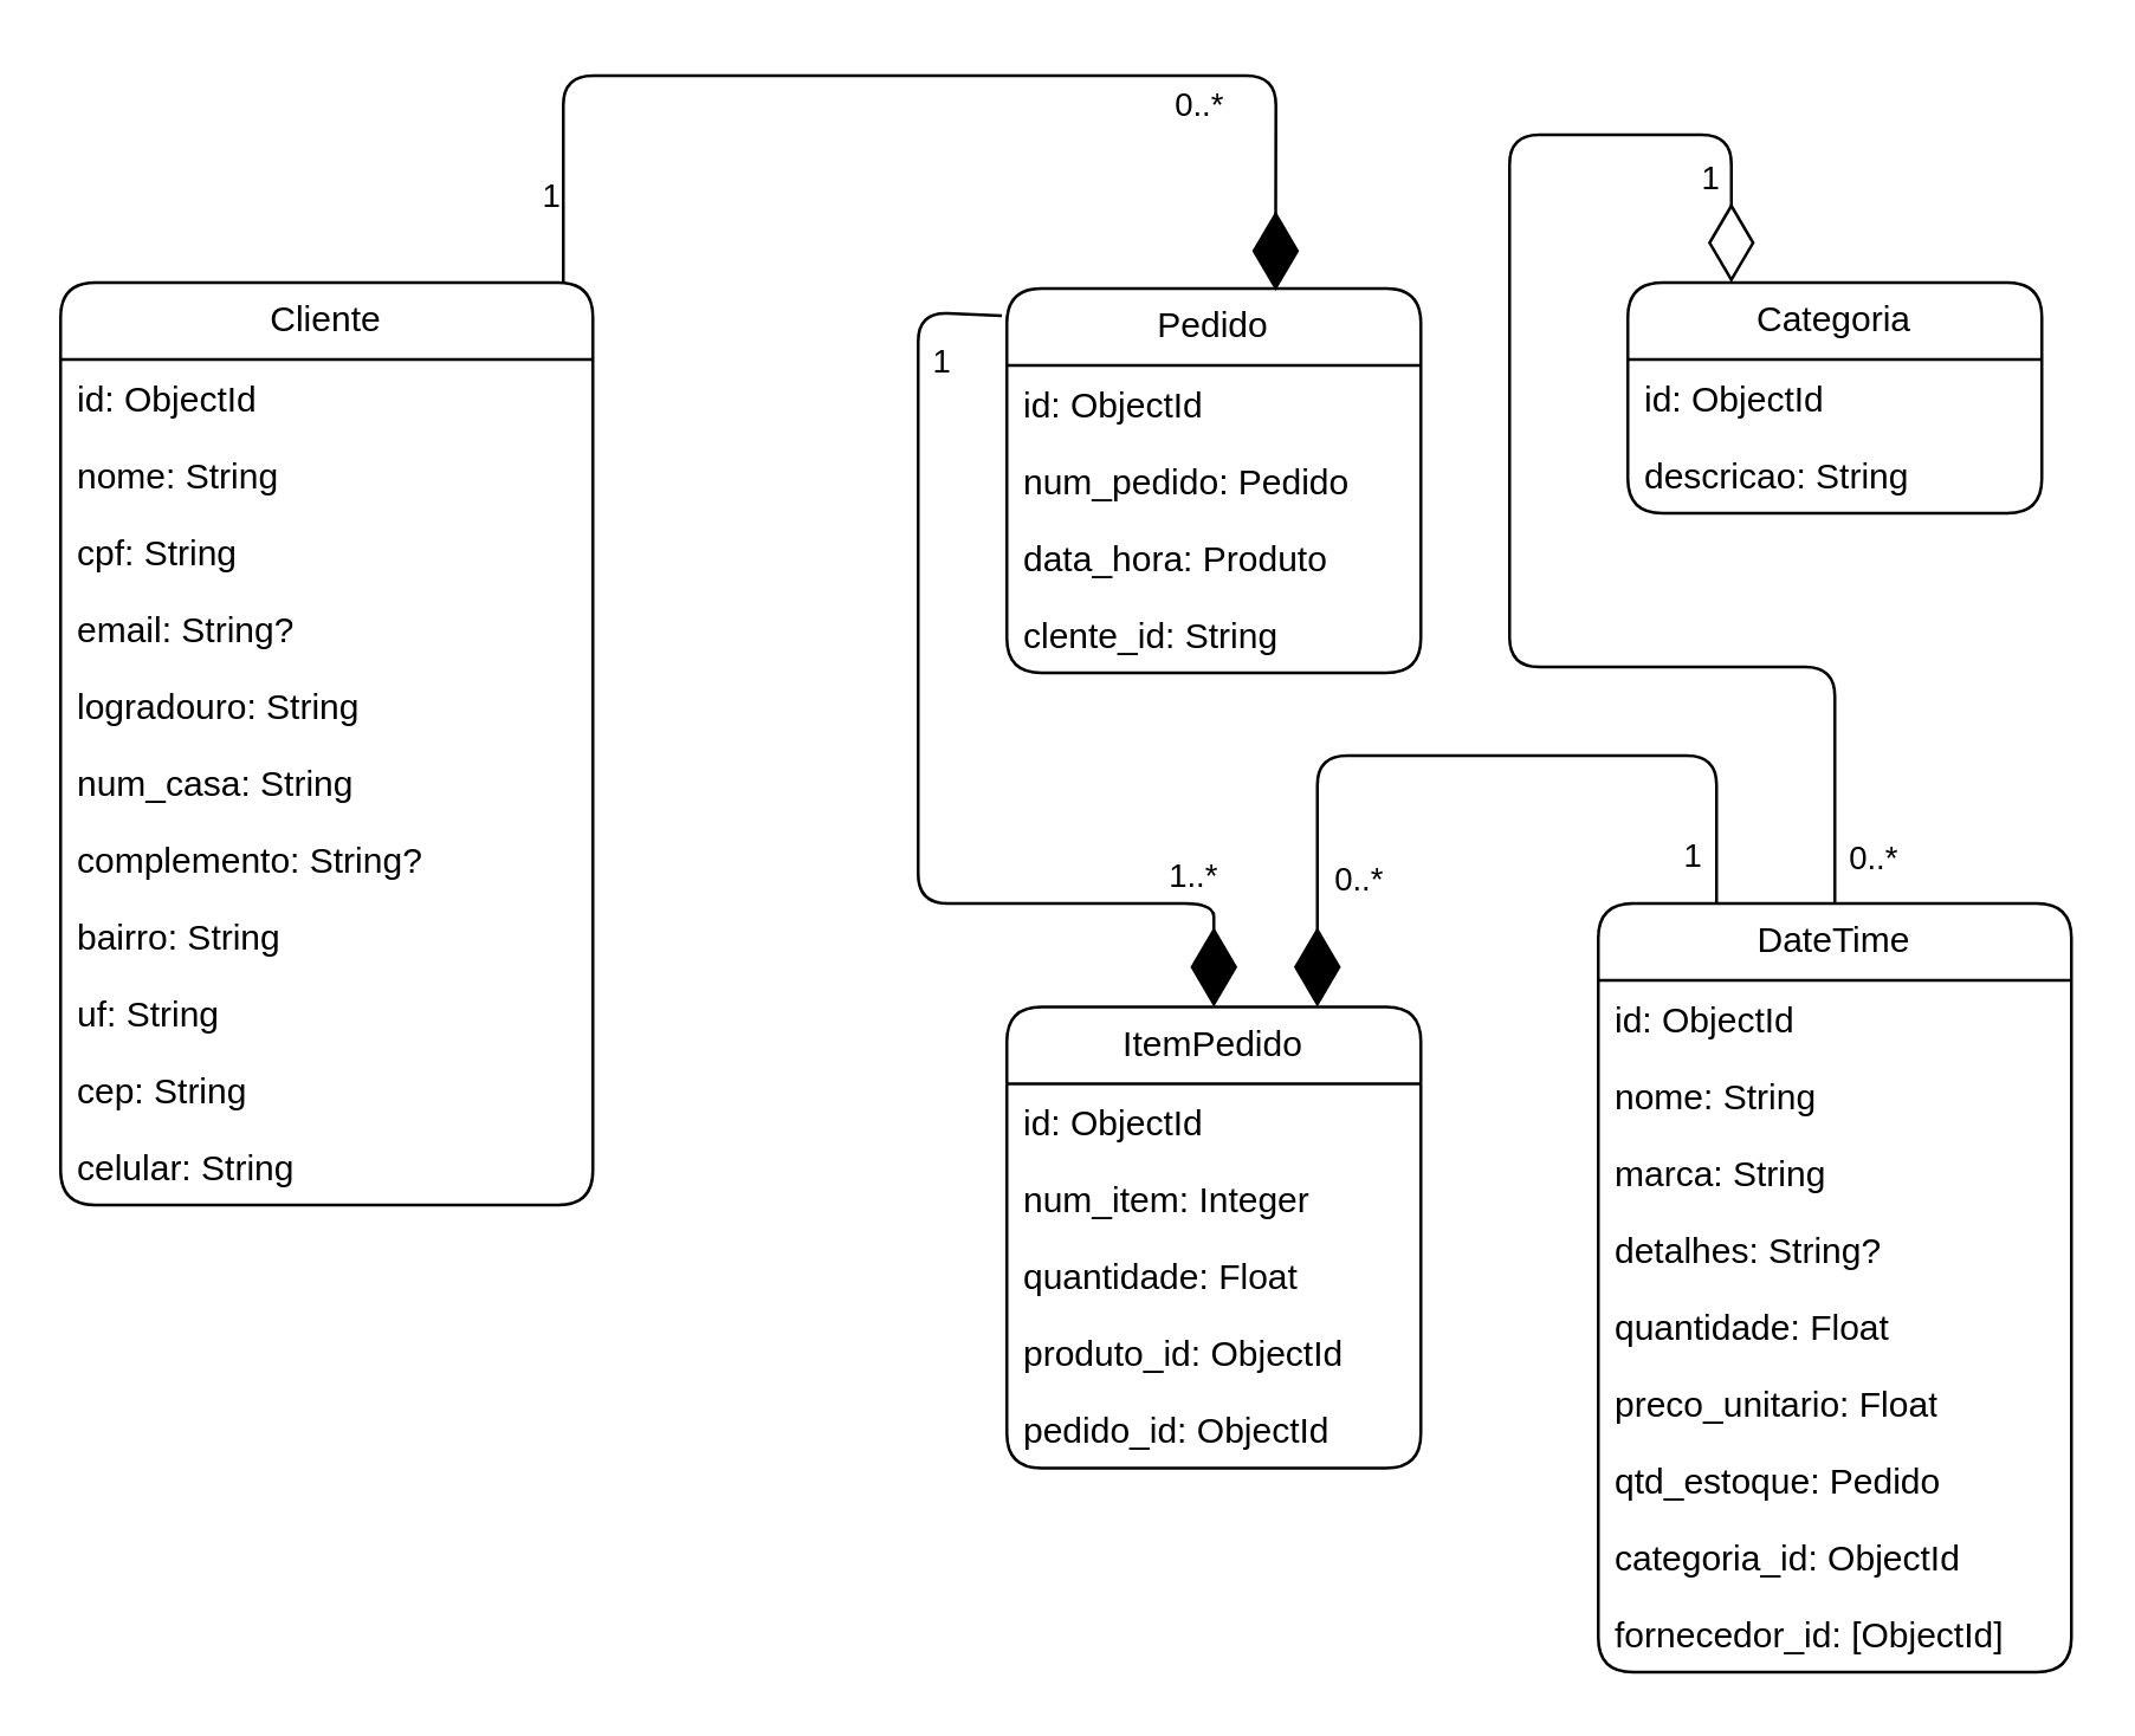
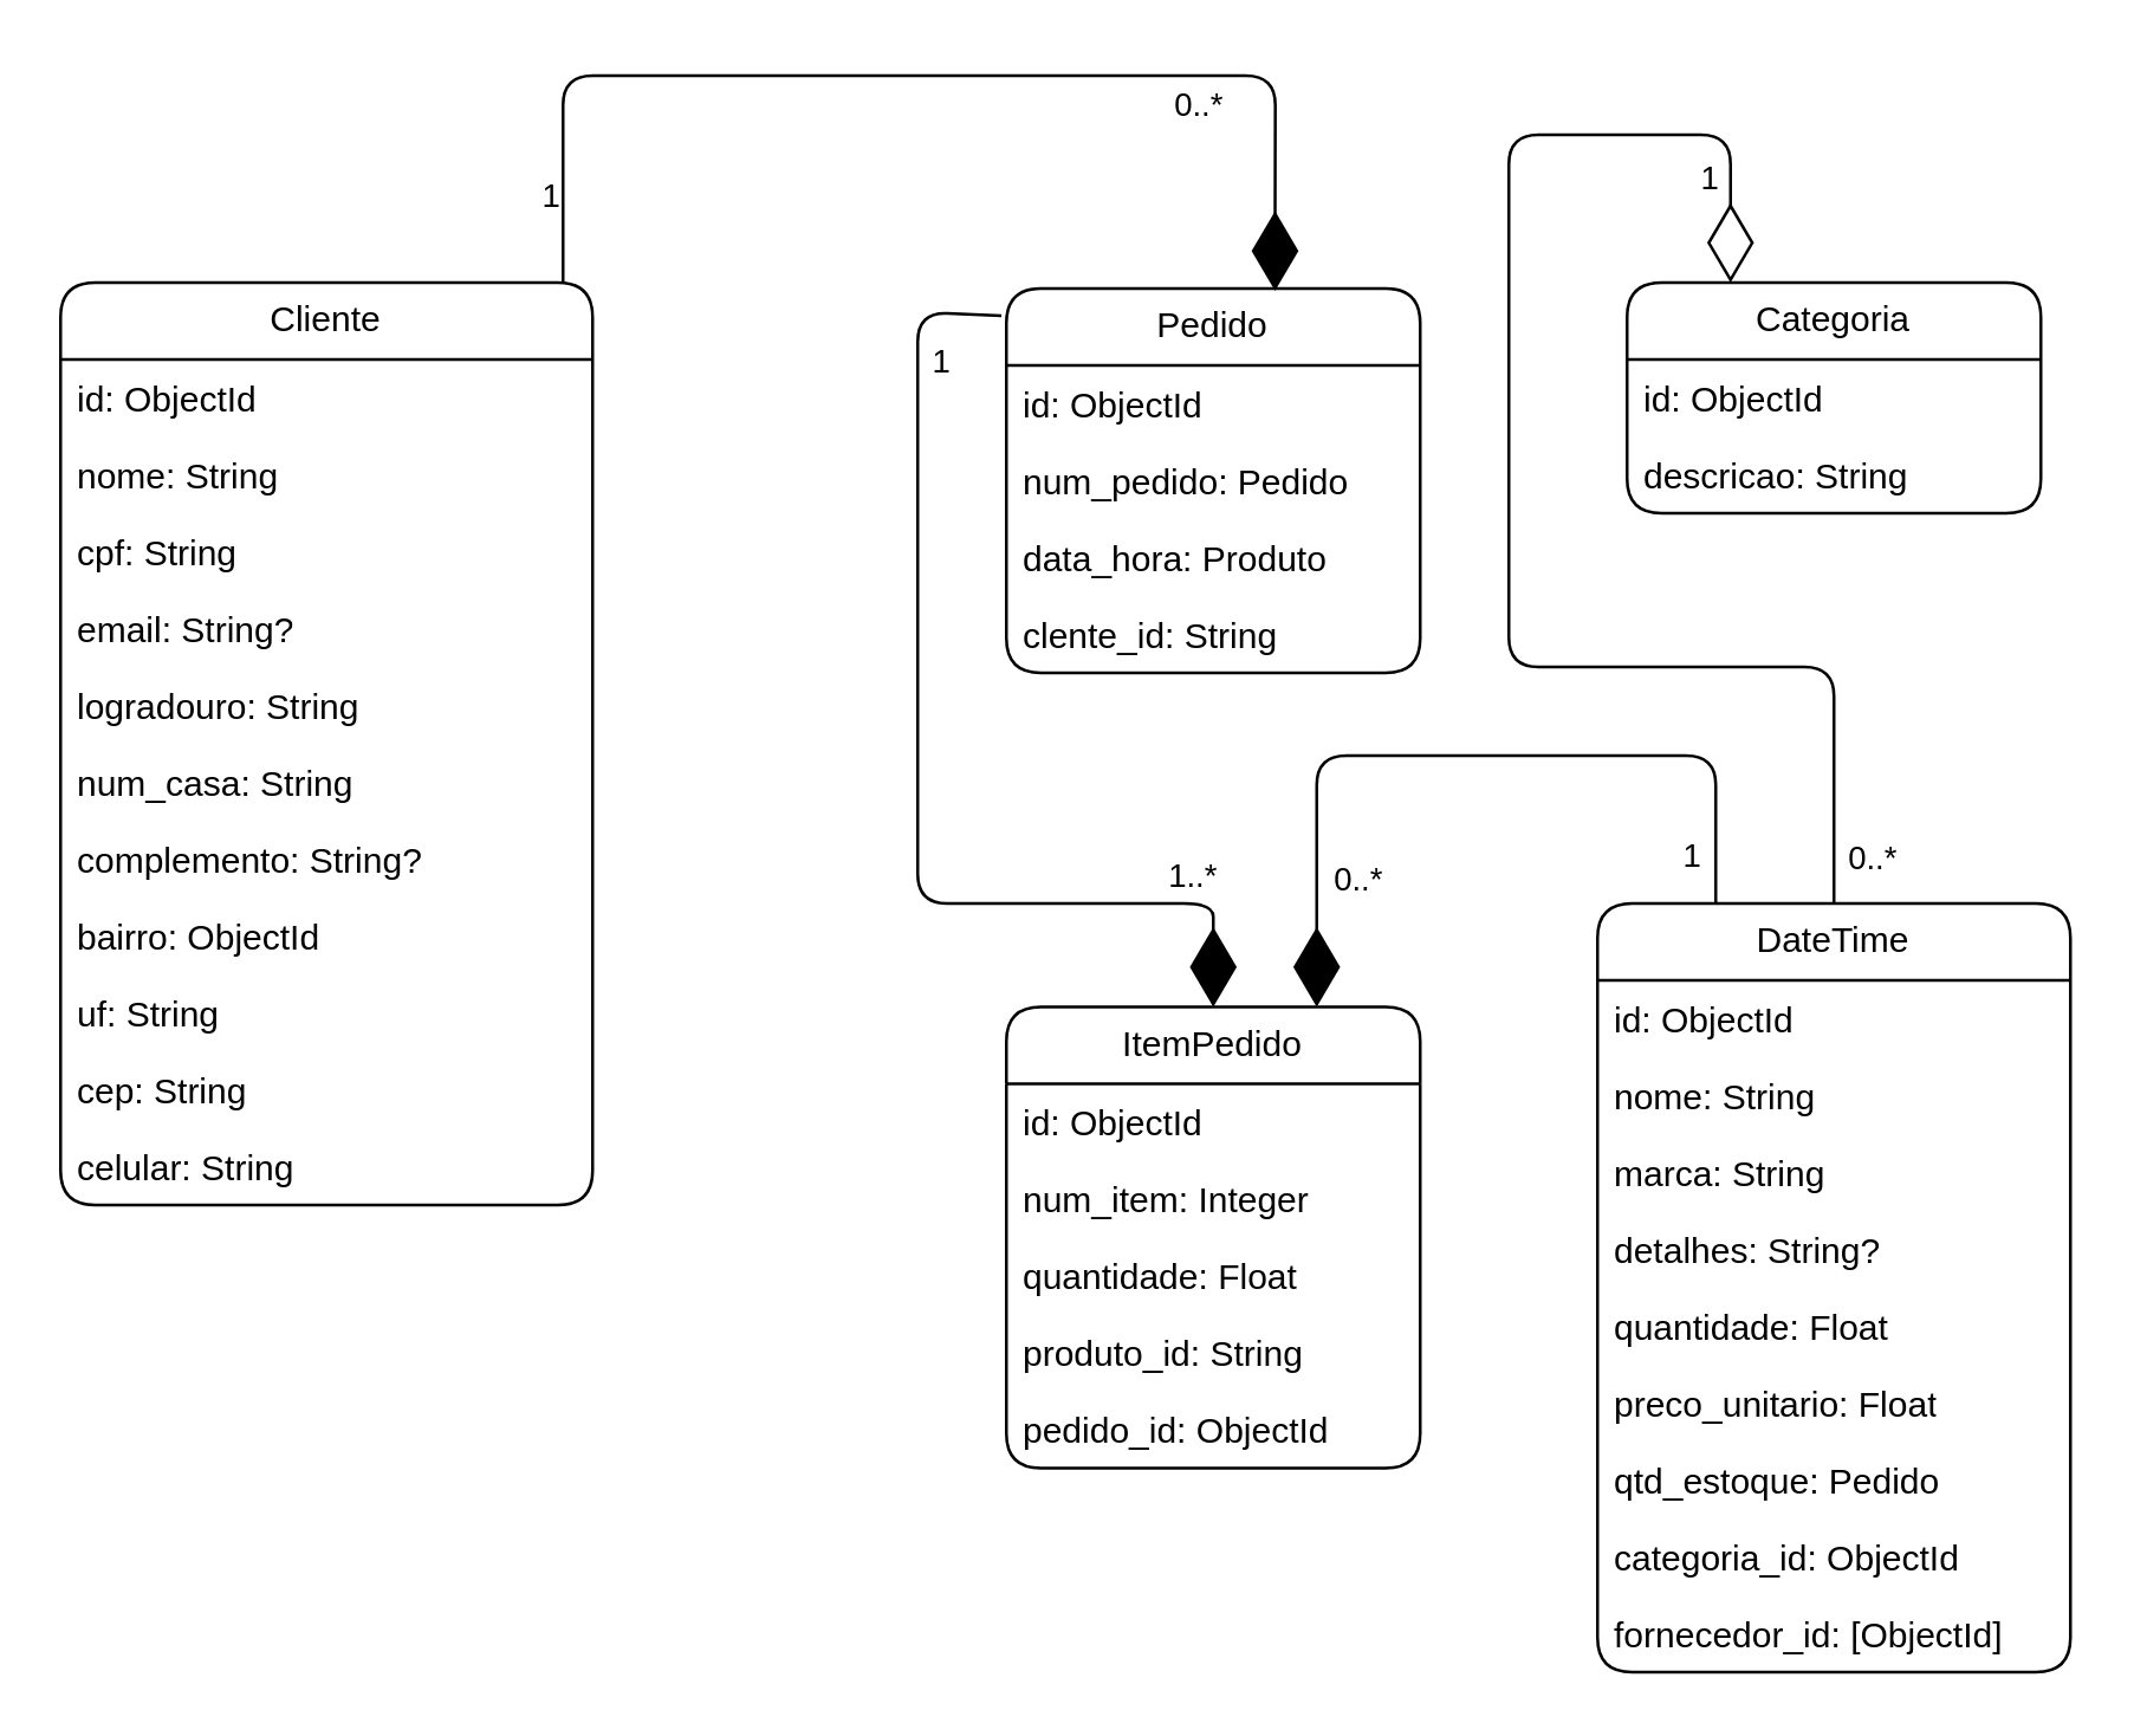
- <mxCell id="10" value="bairro: String" style="text;strokeColor=none;fillColor=none;align=left;verticalAlign=top;spacingLeft=4;spacingRight=4;overflow=hidden;rotatable=0;points=[[0,0.5],[1,0.5]];portConstraint=eastwest;whiteSpace=wrap;html=1;rounded=1;" parent="2" vertex="1"><mxGeometry y="208" width="180" height="26" as="geometry" /></mxCell>
+ <mxCell id="10" value="bairro: ObjectId" style="text;strokeColor=none;fillColor=none;align=left;verticalAlign=top;spacingLeft=4;spacingRight=4;overflow=hidden;rotatable=0;points=[[0,0.5],[1,0.5]];portConstraint=eastwest;whiteSpace=wrap;html=1;rounded=1;" parent="2" vertex="1"><mxGeometry y="208" width="180" height="26" as="geometry" /></mxCell>
- <mxCell id="23" value="produto_id: ObjectId" style="text;strokeColor=none;fillColor=none;align=left;verticalAlign=top;spacingLeft=4;spacingRight=4;overflow=hidden;rotatable=0;points=[[0,0.5],[1,0.5]];portConstraint=eastwest;whiteSpace=wrap;html=1;rounded=1;" parent="19" vertex="1"><mxGeometry y="104" width="140" height="26" as="geometry" /></mxCell>
+ <mxCell id="23" value="produto_id: String" style="text;strokeColor=none;fillColor=none;align=left;verticalAlign=top;spacingLeft=4;spacingRight=4;overflow=hidden;rotatable=0;points=[[0,0.5],[1,0.5]];portConstraint=eastwest;whiteSpace=wrap;html=1;rounded=1;" parent="19" vertex="1"><mxGeometry y="104" width="140" height="26" as="geometry" /></mxCell>
